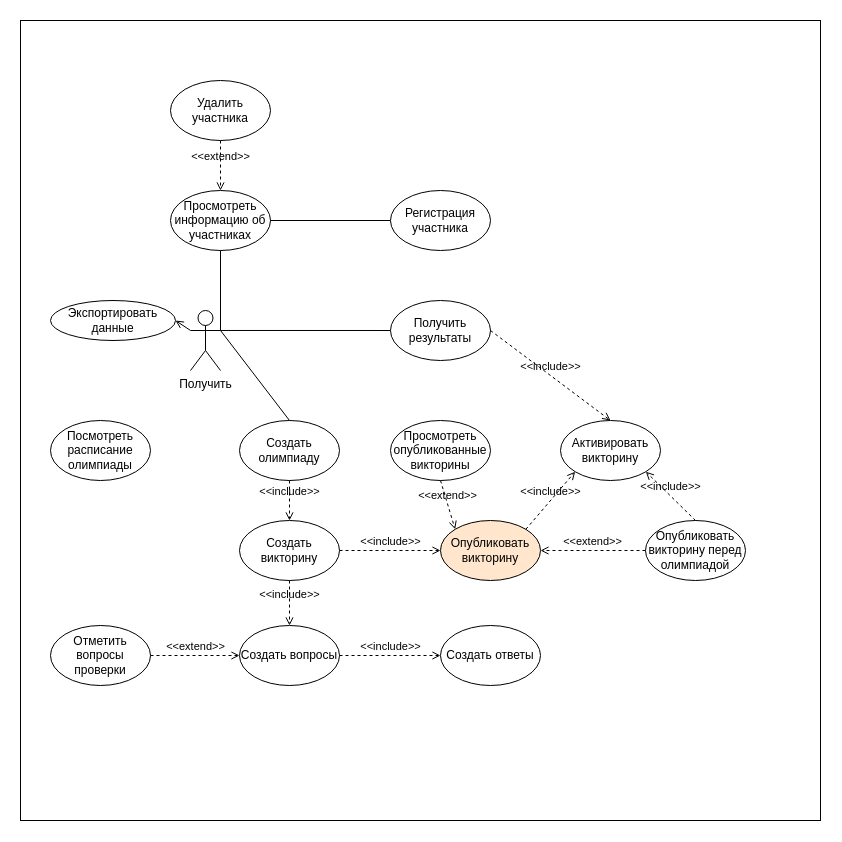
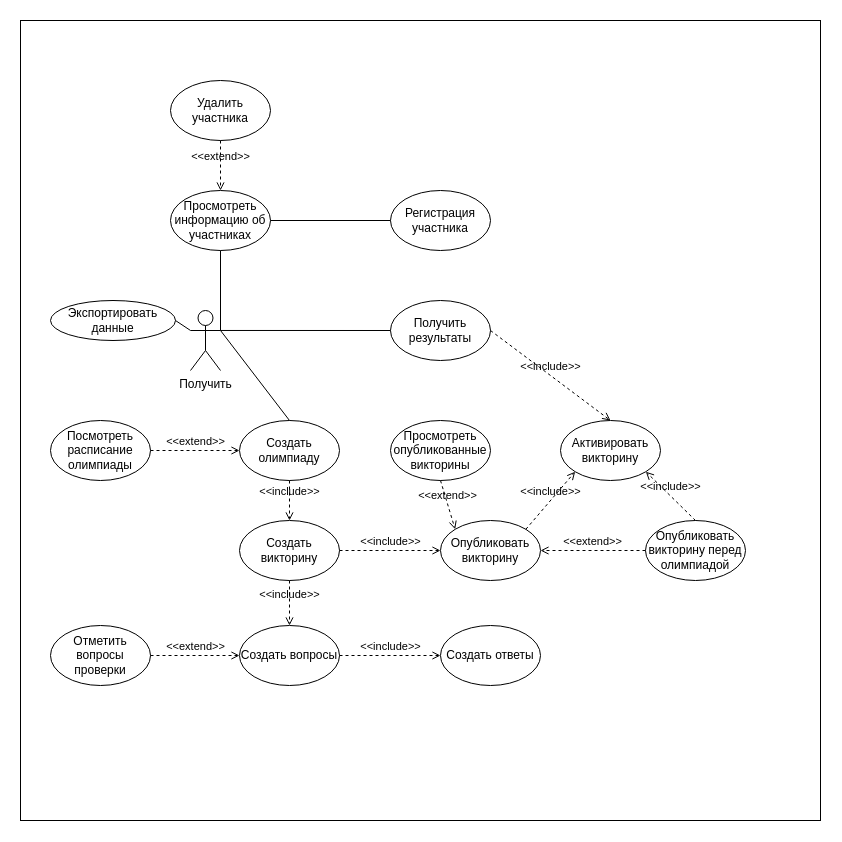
- <mxCell id="33" value="" style="endArrow=open;html=1;rounded=0;exitX=0;exitY=0.333;exitDx=0;exitDy=0;exitPerimeter=0;entryX=1;entryY=0.5;entryDx=0;entryDy=0;" parent="1" source="3" target="11" edge="1"><mxGeometry width="50" height="50" relative="1" as="geometry"><mxPoint x="230" y="340" as="sourcePoint" /><mxPoint x="320" y="340" as="targetPoint" /></mxGeometry></mxCell>
+ <mxCell id="33" value="" style="endArrow=none;html=1;rounded=0;exitX=0;exitY=0.333;exitDx=0;exitDy=0;exitPerimeter=0;entryX=1;entryY=0.5;entryDx=0;entryDy=0;" parent="1" source="3" target="11" edge="1"><mxGeometry width="50" height="50" relative="1" as="geometry"><mxPoint x="230" y="340" as="sourcePoint" /><mxPoint x="320" y="340" as="targetPoint" /></mxGeometry></mxCell>
+ <mxCell id="29" value="&amp;lt;&amp;lt;extend&amp;gt;&amp;gt;" style="html=1;verticalAlign=bottom;labelBackgroundColor=none;endArrow=open;endFill=0;dashed=1;rounded=0;entryX=0;entryY=0.5;entryDx=0;entryDy=0;exitX=1;exitY=0.5;exitDx=0;exitDy=0;" parent="1" source="13" target="12" edge="1"><mxGeometry width="160" relative="1" as="geometry"><mxPoint x="525" y="750" as="sourcePoint" /><mxPoint x="445" y="725" as="targetPoint" /></mxGeometry></mxCell>
- <mxCell id="6" value="Опубликовать викторину" style="ellipse;whiteSpace=wrap;html=1;fillColor=#ffe6cc;" parent="1" vertex="1"><mxGeometry x="440" y="520" width="100" height="60" as="geometry" /></mxCell>
+ <mxCell id="6" value="Опубликовать викторину" style="ellipse;whiteSpace=wrap;html=1;" parent="1" vertex="1"><mxGeometry x="440" y="520" width="100" height="60" as="geometry" /></mxCell>
